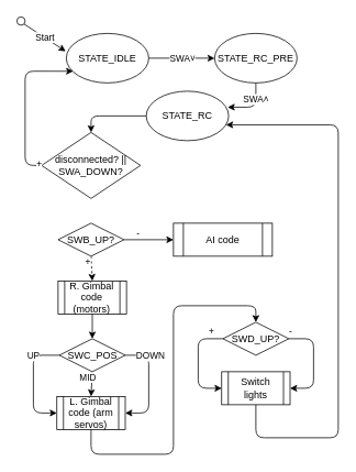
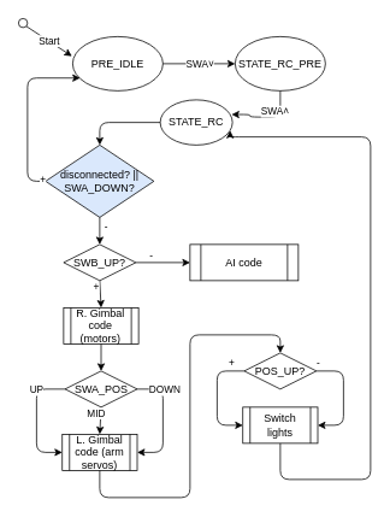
- <mxCell id="4" value="STATE_IDLE" style="ellipse;whiteSpace=wrap;html=1;" parent="1" vertex="1"><mxGeometry x="80" y="40" width="100" height="60" as="geometry" /></mxCell>
+ <mxCell id="4" value="PRE_IDLE" style="ellipse;whiteSpace=wrap;html=1;" parent="1" vertex="1"><mxGeometry x="80" y="40" width="100" height="60" as="geometry" /></mxCell>
- <mxCell id="8" value="STATE_RC" style="ellipse;whiteSpace=wrap;html=1;" parent="1" vertex="1"><mxGeometry x="177" y="110" width="100" height="60" as="geometry" /></mxCell>
+ <mxCell id="8" value="STATE_RC" style="ellipse;whiteSpace=wrap;html=1;" parent="1" vertex="1"><mxGeometry x="177" y="110" width="80" height="50" as="geometry" /></mxCell>
- <mxCell id="10" value="disconnected? || SWA_DOWN?" style="rhombus;whiteSpace=wrap;html=1;rounded=0;sketch=0;strokeWidth=1;" parent="1" vertex="1"><mxGeometry x="50" y="160" width="120" height="80" as="geometry" /></mxCell>
+ <mxCell id="10" value="disconnected? || SWA_DOWN?" style="rhombus;whiteSpace=wrap;html=1;rounded=0;sketch=0;strokeWidth=1;fillColor=#dae8fc;" parent="1" vertex="1"><mxGeometry x="50" y="160" width="120" height="80" as="geometry" /></mxCell>
+ <mxCell id="14" value="" style="endArrow=classic;html=1;exitX=0.5;exitY=1;exitDx=0;exitDy=0;" parent="1" source="10" target="9" edge="1"><mxGeometry relative="1" as="geometry"><mxPoint x="90" y="250" as="sourcePoint" /><mxPoint x="190" y="250" as="targetPoint" /></mxGeometry></mxCell>
+ <mxCell id="15" value="-" style="edgeLabel;resizable=0;html=1;align=center;verticalAlign=middle;" parent="14" connectable="0" vertex="1"><mxGeometry relative="1" as="geometry"><mxPoint x="6" y="-5" as="offset" /></mxGeometry></mxCell>
- <mxCell id="19" value="" style="endArrow=classic;html=1;exitX=0.5;exitY=1;exitDx=0;exitDy=0;entryX=0.5;entryY=0;entryDx=0;entryDy=0;dashed=1;" parent="1" source="9" target="26" edge="1"><mxGeometry relative="1" as="geometry"><mxPoint x="100" y="330" as="sourcePoint" /><mxPoint x="100" y="340" as="targetPoint" /></mxGeometry></mxCell>
+ <mxCell id="19" value="" style="endArrow=classic;html=1;exitX=0.5;exitY=1;exitDx=0;exitDy=0;entryX=0.5;entryY=0;entryDx=0;entryDy=0;" parent="1" source="9" target="26" edge="1"><mxGeometry relative="1" as="geometry"><mxPoint x="100" y="330" as="sourcePoint" /><mxPoint x="100" y="340" as="targetPoint" /></mxGeometry></mxCell>
- <mxCell id="24" value="SWD_UP?" style="rhombus;whiteSpace=wrap;html=1;rounded=0;sketch=0;strokeWidth=1;" parent="1" vertex="1"><mxGeometry x="270" y="390" width="80" height="40" as="geometry" /></mxCell>
+ <mxCell id="24" value="POS_UP?" style="rhombus;whiteSpace=wrap;html=1;rounded=0;sketch=0;strokeWidth=1;" parent="1" vertex="1"><mxGeometry x="270" y="390" width="80" height="40" as="geometry" /></mxCell>
- <mxCell id="25" value="SWC_POS" style="rhombus;whiteSpace=wrap;html=1;rounded=0;sketch=0;strokeWidth=1;" parent="1" vertex="1"><mxGeometry x="71.5" y="410" width="80" height="40" as="geometry" /></mxCell>
+ <mxCell id="25" value="SWA_POS" style="rhombus;whiteSpace=wrap;html=1;rounded=0;sketch=0;strokeWidth=1;" parent="1" vertex="1"><mxGeometry x="71.5" y="410" width="80" height="40" as="geometry" /></mxCell>
